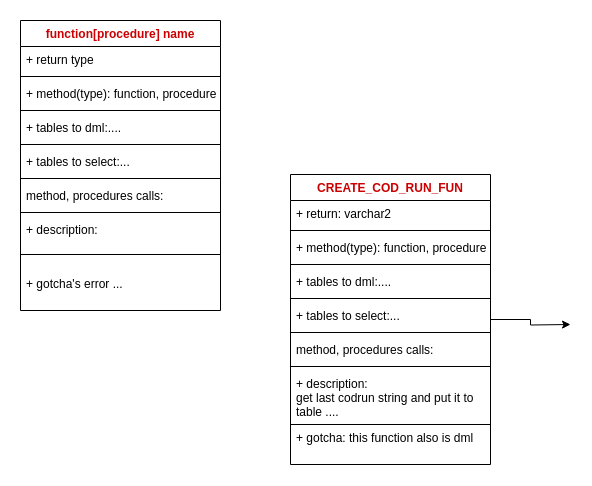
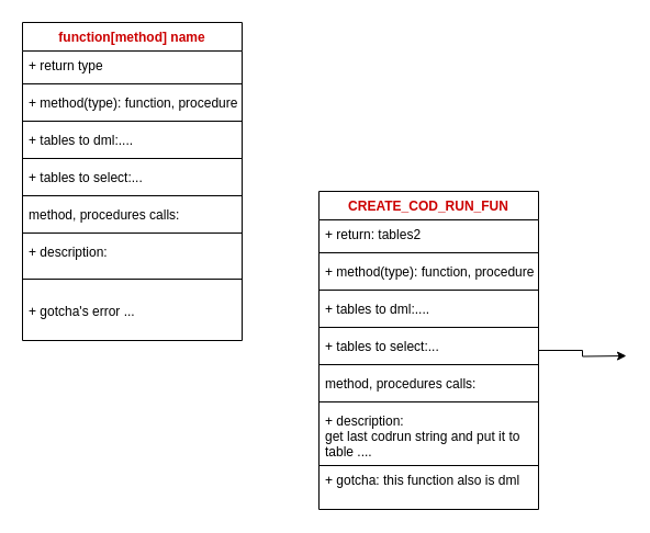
- <mxCell id="2" value="function[procedure] name" style="swimlane;fontStyle=1;align=center;verticalAlign=top;childLayout=stackLayout;horizontal=1;startSize=26;horizontalStack=0;resizeParent=1;resizeParentMax=0;resizeLast=0;collapsible=1;marginBottom=0;fontColor=#CC0000;gradientColor=none;" vertex="1" parent="1"><mxGeometry x="20" y="20" width="200" height="290" as="geometry"><mxRectangle x="390" y="986" width="100" height="26" as="alternateBounds" /></mxGeometry></mxCell>
+ <mxCell id="2" value="function[method] name" style="swimlane;fontStyle=1;align=center;verticalAlign=top;childLayout=stackLayout;horizontal=1;startSize=26;horizontalStack=0;resizeParent=1;resizeParentMax=0;resizeLast=0;collapsible=1;marginBottom=0;fontColor=#CC0000;gradientColor=none;" vertex="1" parent="1"><mxGeometry x="20" y="20" width="200" height="290" as="geometry"><mxRectangle x="390" y="986" width="100" height="26" as="alternateBounds" /></mxGeometry></mxCell>
- <mxCell id="18" value="+ return: varchar2" style="text;strokeColor=none;fillColor=none;align=left;verticalAlign=top;spacingLeft=4;spacingRight=4;overflow=hidden;rotatable=0;points=[[0,0.5],[1,0.5]];portConstraint=eastwest;" vertex="1" parent="17"><mxGeometry y="26" width="200" height="26" as="geometry" /></mxCell>
+ <mxCell id="18" value="+ return: tables2" style="text;strokeColor=none;fillColor=none;align=left;verticalAlign=top;spacingLeft=4;spacingRight=4;overflow=hidden;rotatable=0;points=[[0,0.5],[1,0.5]];portConstraint=eastwest;" vertex="1" parent="17"><mxGeometry y="26" width="200" height="26" as="geometry" /></mxCell>
